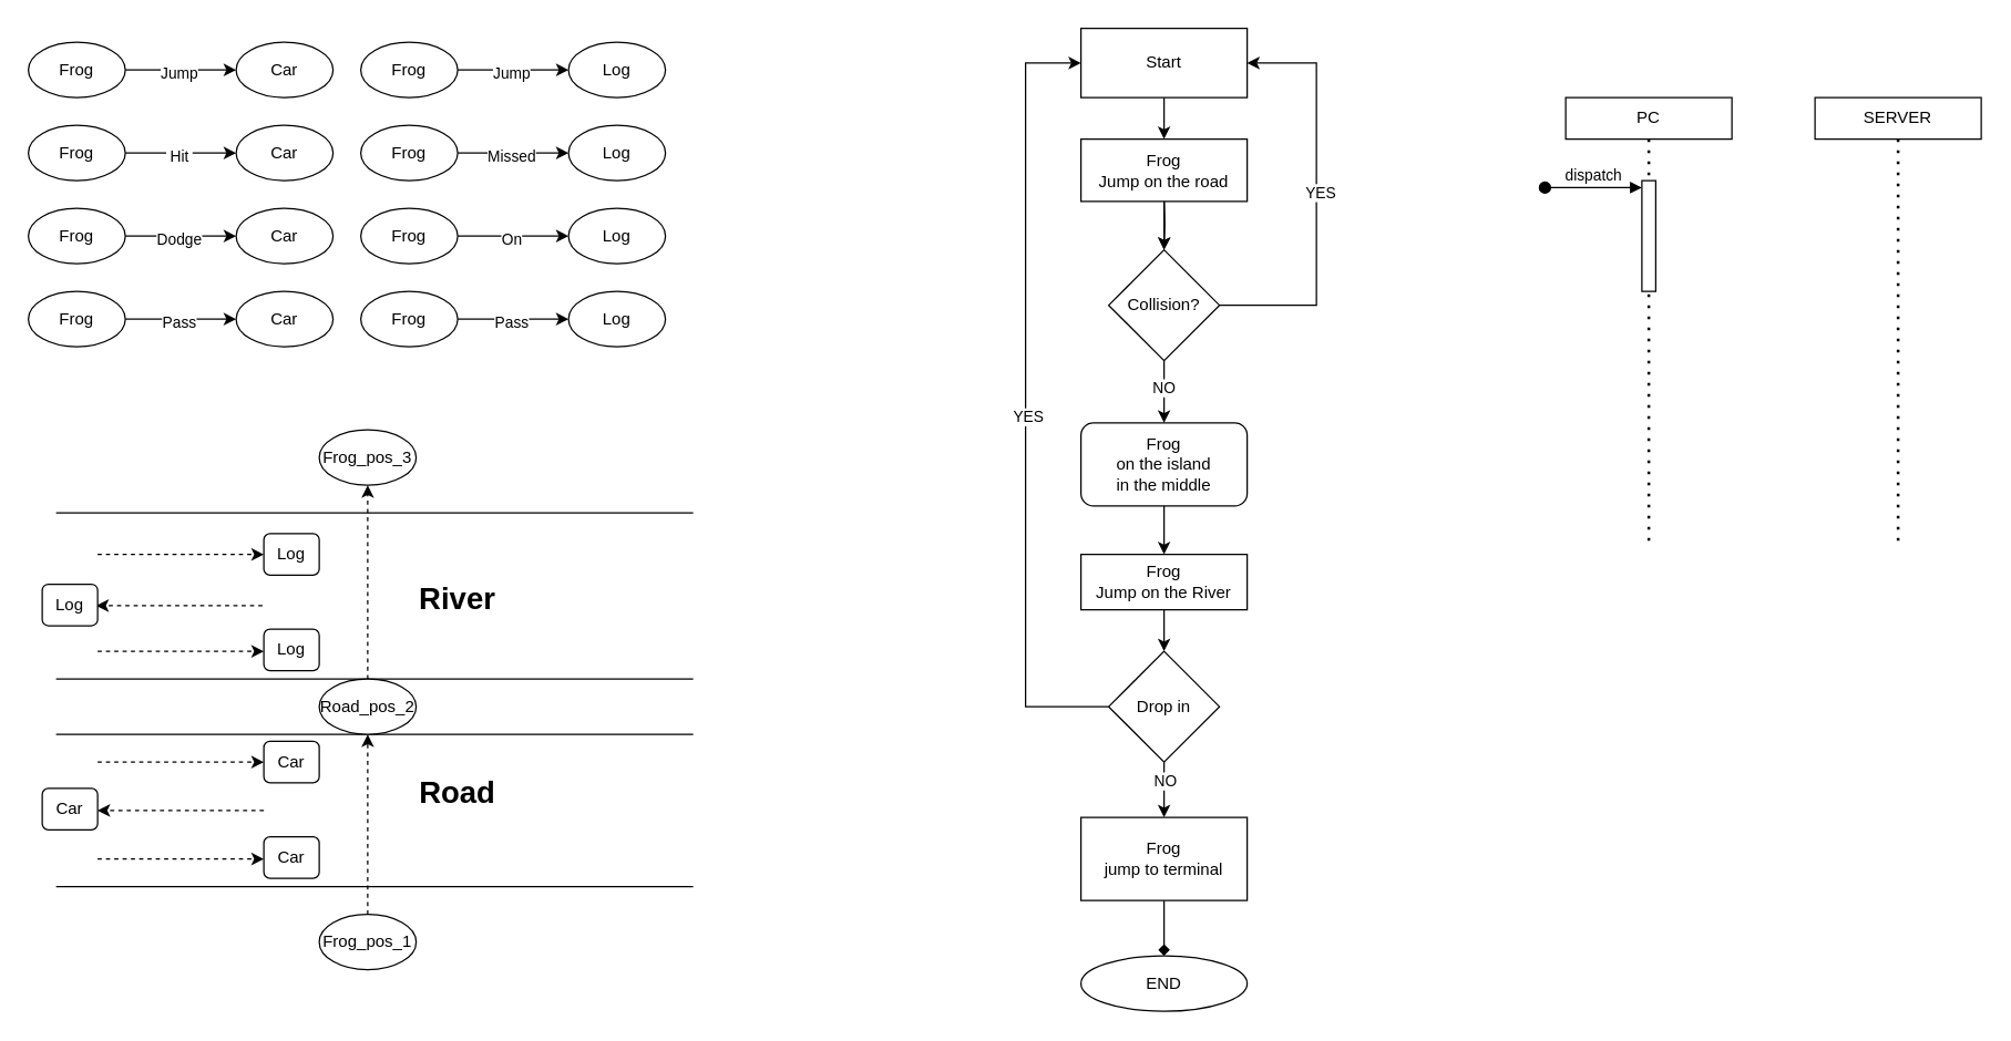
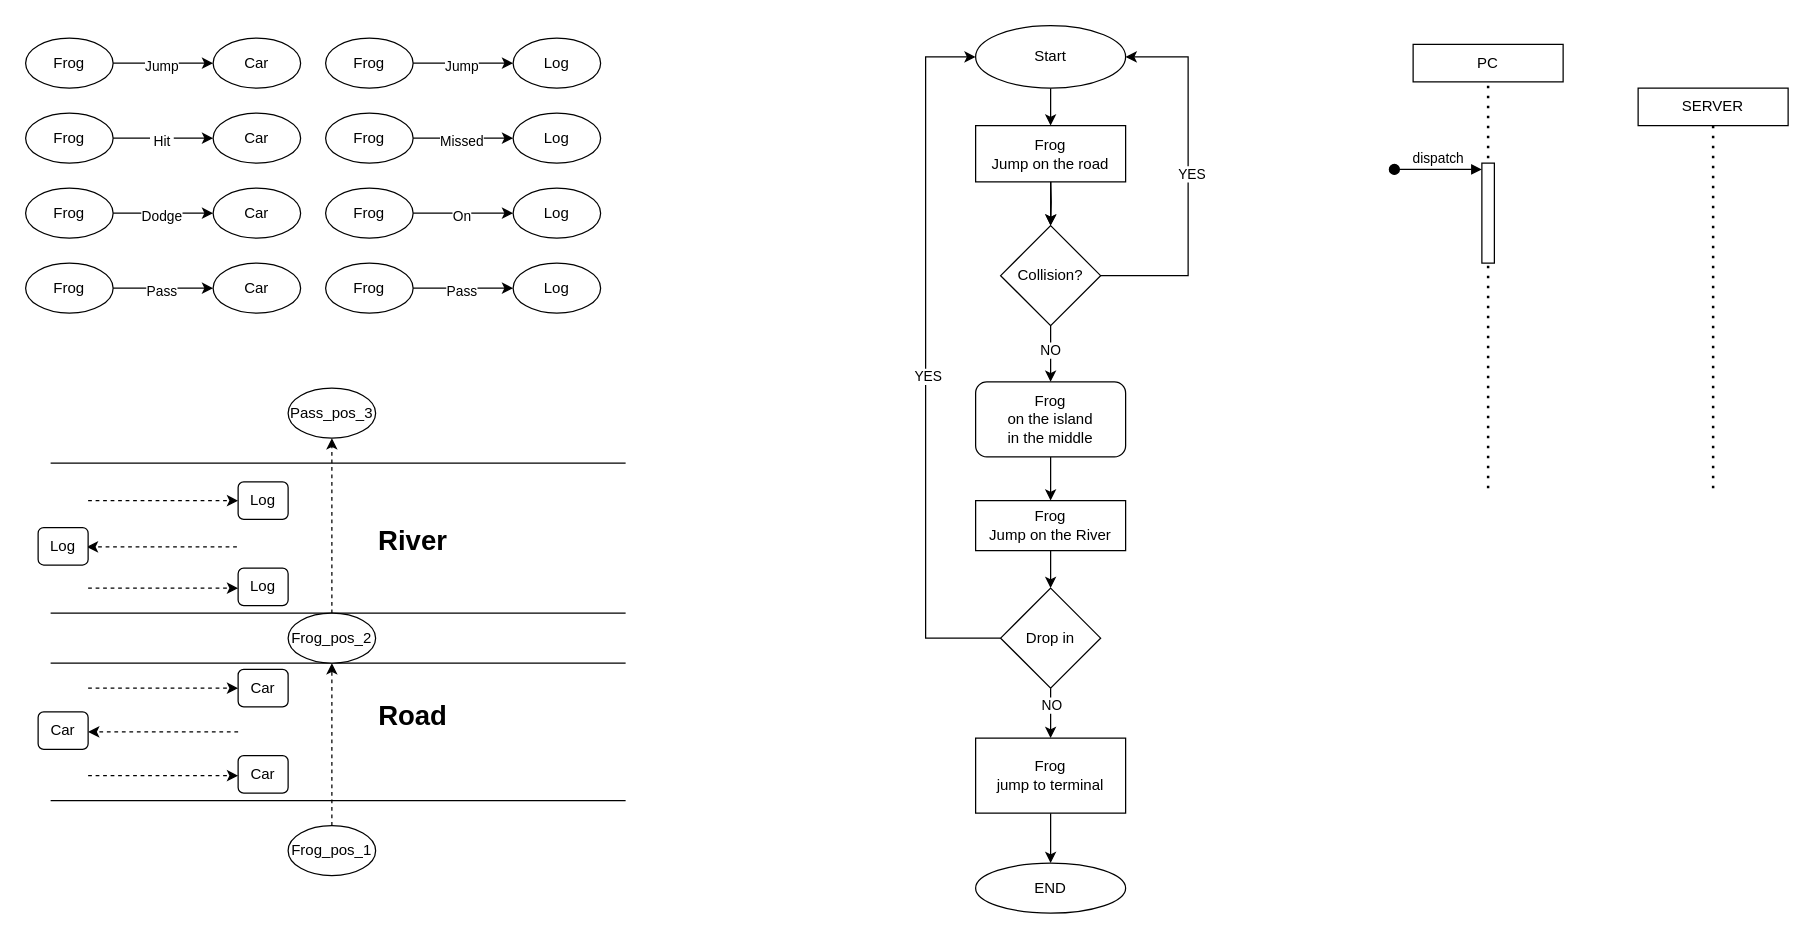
- <mxCell id="64" value="Start&lt;div&gt;&lt;/div&gt;" style="whiteSpace=wrap;html=1;rounded=0;" vertex="1" parent="1"><mxGeometry x="780" y="20" width="120" height="50" as="geometry" /></mxCell>
+ <mxCell id="64" value="Start&lt;div&gt;&lt;/div&gt;" style="ellipse;whiteSpace=wrap;html=1;" vertex="1" parent="1"><mxGeometry x="780" y="20" width="120" height="50" as="geometry" /></mxCell>
- <mxCell id="79" value="PC" style="rounded=0;whiteSpace=wrap;html=1;" vertex="1" parent="1"><mxGeometry x="1130" y="70" width="120" height="30" as="geometry" /></mxCell>
+ <mxCell id="79" value="PC" style="rounded=0;whiteSpace=wrap;html=1;" vertex="1" parent="1"><mxGeometry x="1130" y="35" width="120" height="30" as="geometry" /></mxCell>
- <mxCell id="39" value="Frog_pos_3" style="ellipse;whiteSpace=wrap;html=1;" parent="1" vertex="1"><mxGeometry x="230" y="310" width="70" height="40" as="geometry" /></mxCell>
+ <mxCell id="39" value="Pass_pos_3" style="ellipse;whiteSpace=wrap;html=1;" parent="1" vertex="1"><mxGeometry x="230" y="310" width="70" height="40" as="geometry" /></mxCell>
- <mxCell id="40" value="Road_pos_2" style="ellipse;whiteSpace=wrap;html=1;" parent="1" vertex="1"><mxGeometry x="230" y="490" width="70" height="40" as="geometry" /></mxCell>
+ <mxCell id="40" value="Frog_pos_2" style="ellipse;whiteSpace=wrap;html=1;" parent="1" vertex="1"><mxGeometry x="230" y="490" width="70" height="40" as="geometry" /></mxCell>
- <mxCell id="76" style="edgeStyle=orthogonalEdgeStyle;rounded=0;orthogonalLoop=1;jettySize=auto;html=1;exitX=0.5;exitY=1;exitDx=0;exitDy=0;entryX=0.5;entryY=0;entryDx=0;entryDy=0;endArrow=diamond;" edge="1" parent="1" source="77" target="78"><mxGeometry relative="1" as="geometry" /></mxCell>
+ <mxCell id="76" style="edgeStyle=orthogonalEdgeStyle;rounded=0;orthogonalLoop=1;jettySize=auto;html=1;exitX=0.5;exitY=1;exitDx=0;exitDy=0;entryX=0.5;entryY=0;entryDx=0;entryDy=0;" edge="1" parent="1" source="77" target="78"><mxGeometry relative="1" as="geometry" /></mxCell>
